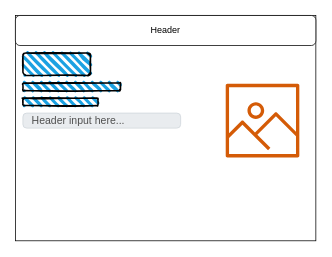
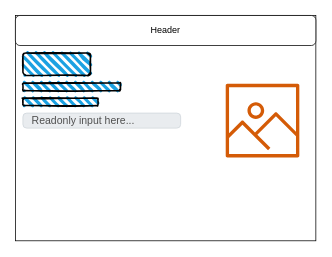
- <mxCell id="7" value="Header input here..." style="html=1;shadow=0;dashed=0;shape=mxgraph.bootstrap.rrect;rSize=5;strokeColor=#CED4DA;strokeWidth=1;fillColor=#E9ECEF;fontColor=#505050;whiteSpace=wrap;align=left;verticalAlign=middle;spacingLeft=10;fontSize=14;" vertex="1" parent="1"><mxGeometry x="30" y="150" width="210" height="20" as="geometry" /></mxCell>
+ <mxCell id="7" value="Readonly input here..." style="html=1;shadow=0;dashed=0;shape=mxgraph.bootstrap.rrect;rSize=5;strokeColor=#CED4DA;strokeWidth=1;fillColor=#E9ECEF;fontColor=#505050;whiteSpace=wrap;align=left;verticalAlign=middle;spacingLeft=10;fontSize=14;" vertex="1" parent="1"><mxGeometry x="30" y="150" width="210" height="20" as="geometry" /></mxCell>
